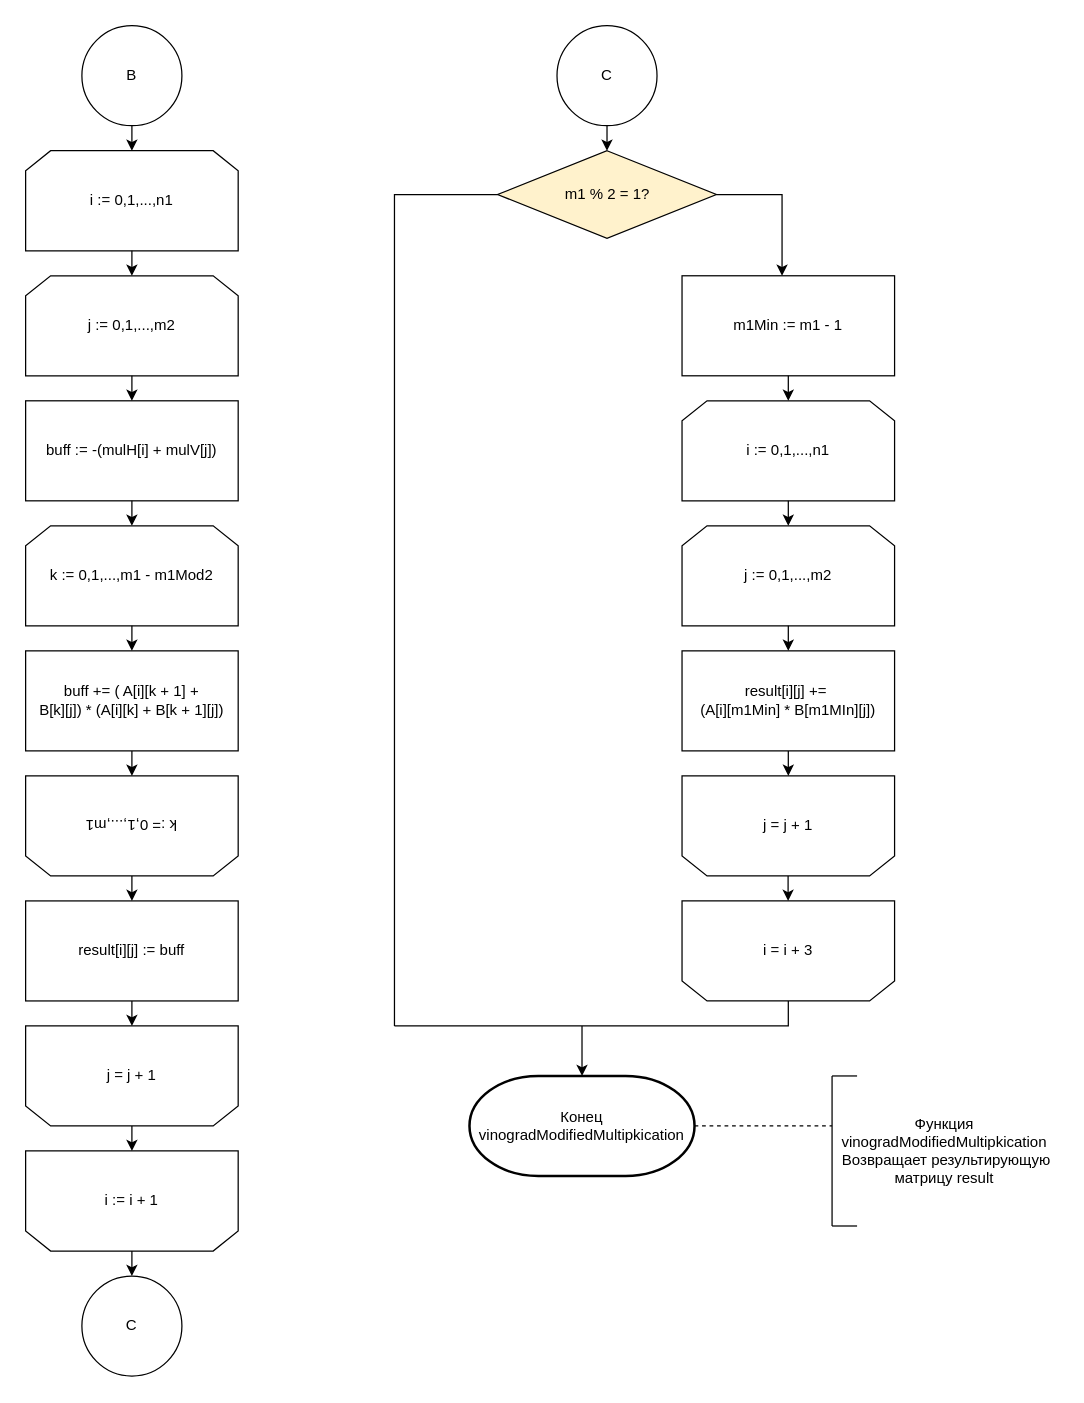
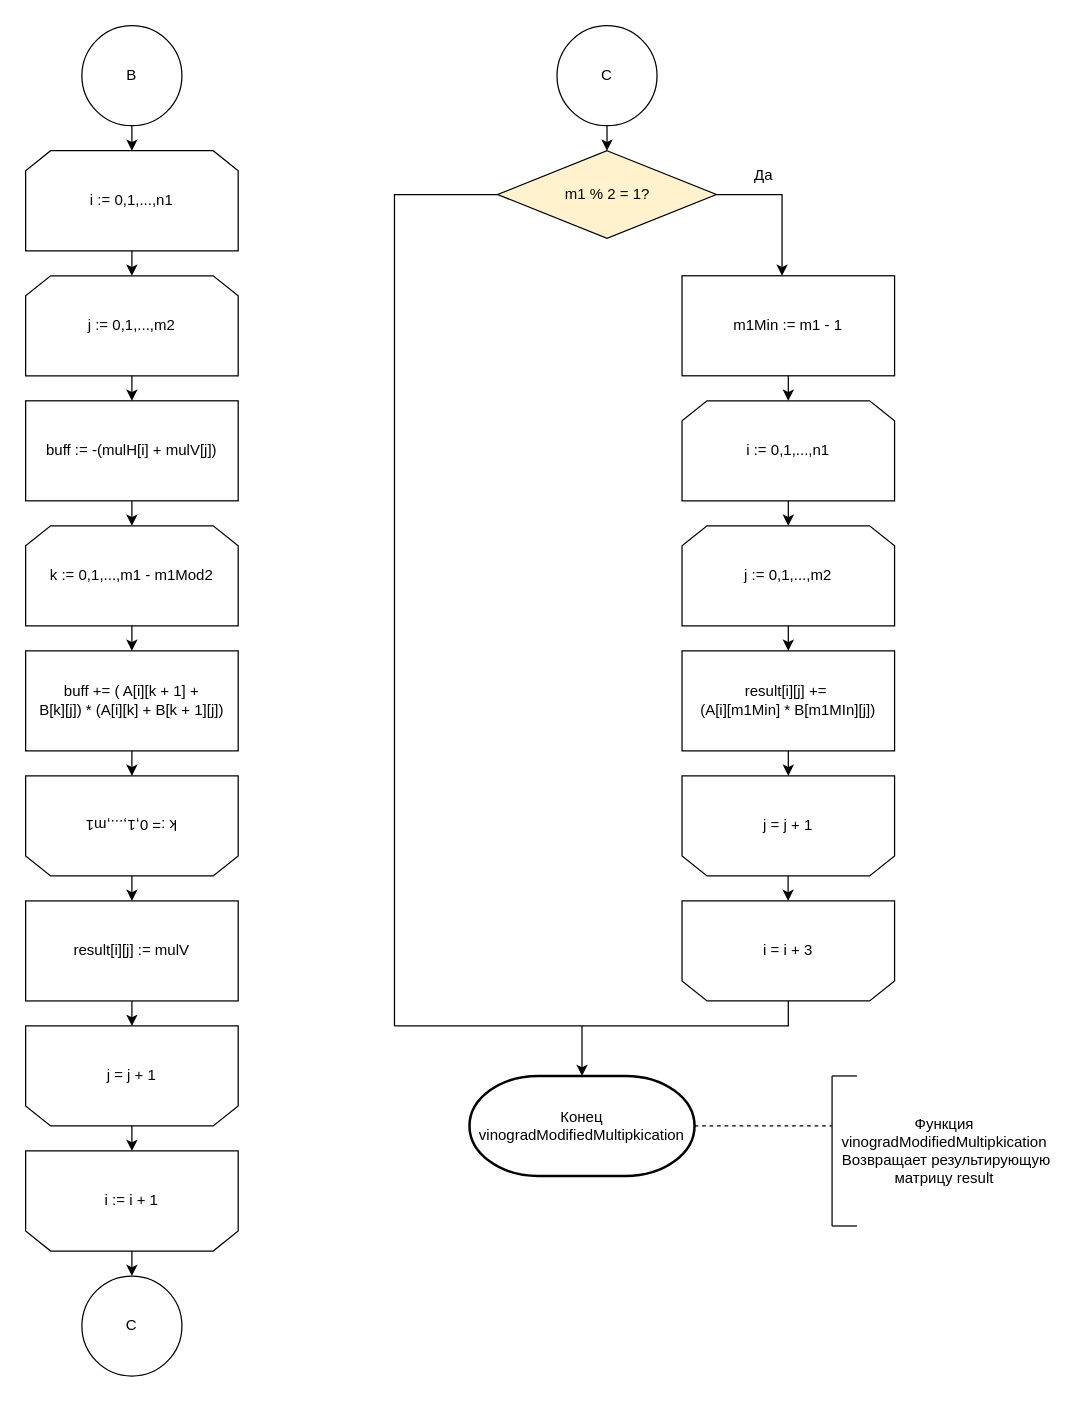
+ <mxCell id="26" value="Да" style="text;html=1;align=center;verticalAlign=middle;resizable=0;points=[];autosize=1;" vertex="1" parent="1"><mxGeometry x="595" y="130" width="30" height="20" as="geometry" /></mxCell>
- <mxCell id="33" value="result[i][j] := buff" style="rounded=0;whiteSpace=wrap;html=1;" vertex="1" parent="1"><mxGeometry x="20" y="720" width="170" height="80" as="geometry" /></mxCell>
+ <mxCell id="33" value="result[i][j] := mulV" style="rounded=0;whiteSpace=wrap;html=1;" vertex="1" parent="1"><mxGeometry x="20" y="720" width="170" height="80" as="geometry" /></mxCell>
